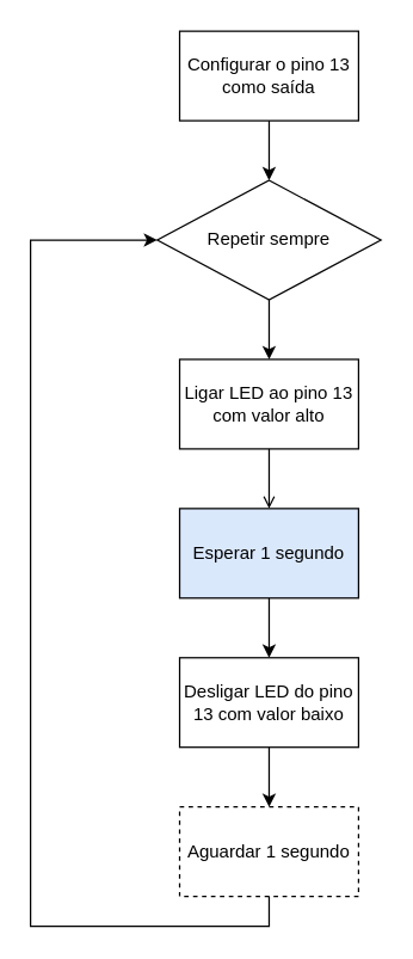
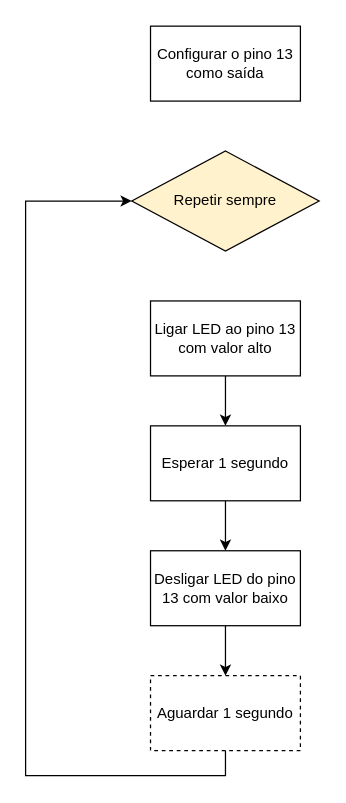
- <mxCell id="2" style="edgeStyle=orthogonalEdgeStyle;rounded=0;orthogonalLoop=1;jettySize=auto;html=1;entryX=0.5;entryY=0;entryDx=0;entryDy=0;" parent="1" source="3" target="5" edge="1"><mxGeometry relative="1" as="geometry" /></mxCell>
- <mxCell id="5" value="Repetir sempre" style="rhombus;whiteSpace=wrap;html=1;" parent="1" vertex="1"><mxGeometry x="105" y="120" width="150" height="80" as="geometry" /></mxCell>
+ <mxCell id="5" value="Repetir sempre" style="rhombus;whiteSpace=wrap;html=1;fillColor=#fff2cc;" parent="1" vertex="1"><mxGeometry x="105" y="120" width="150" height="80" as="geometry" /></mxCell>
- <mxCell id="4" style="edgeStyle=orthogonalEdgeStyle;rounded=0;orthogonalLoop=1;jettySize=auto;html=1;entryX=0.5;entryY=0;entryDx=0;entryDy=0;" parent="1" source="5" target="7" edge="1"><mxGeometry relative="1" as="geometry" /></mxCell>
- <mxCell id="6" style="edgeStyle=orthogonalEdgeStyle;rounded=0;orthogonalLoop=1;jettySize=auto;html=1;entryX=0.5;entryY=0;entryDx=0;entryDy=0;endArrow=open;" parent="1" source="7" target="9" edge="1"><mxGeometry relative="1" as="geometry" /></mxCell>
+ <mxCell id="6" style="edgeStyle=orthogonalEdgeStyle;rounded=0;orthogonalLoop=1;jettySize=auto;html=1;entryX=0.5;entryY=0;entryDx=0;entryDy=0;" parent="1" source="7" target="9" edge="1"><mxGeometry relative="1" as="geometry" /></mxCell>
- <mxCell id="9" value="Esperar 1 segundo" style="rounded=0;whiteSpace=wrap;html=1;fillColor=#dae8fc;" parent="1" vertex="1"><mxGeometry x="120" y="340" width="120" height="60" as="geometry" /></mxCell>
+ <mxCell id="9" value="Esperar 1 segundo" style="rounded=0;whiteSpace=wrap;html=1;" parent="1" vertex="1"><mxGeometry x="120" y="340" width="120" height="60" as="geometry" /></mxCell>
